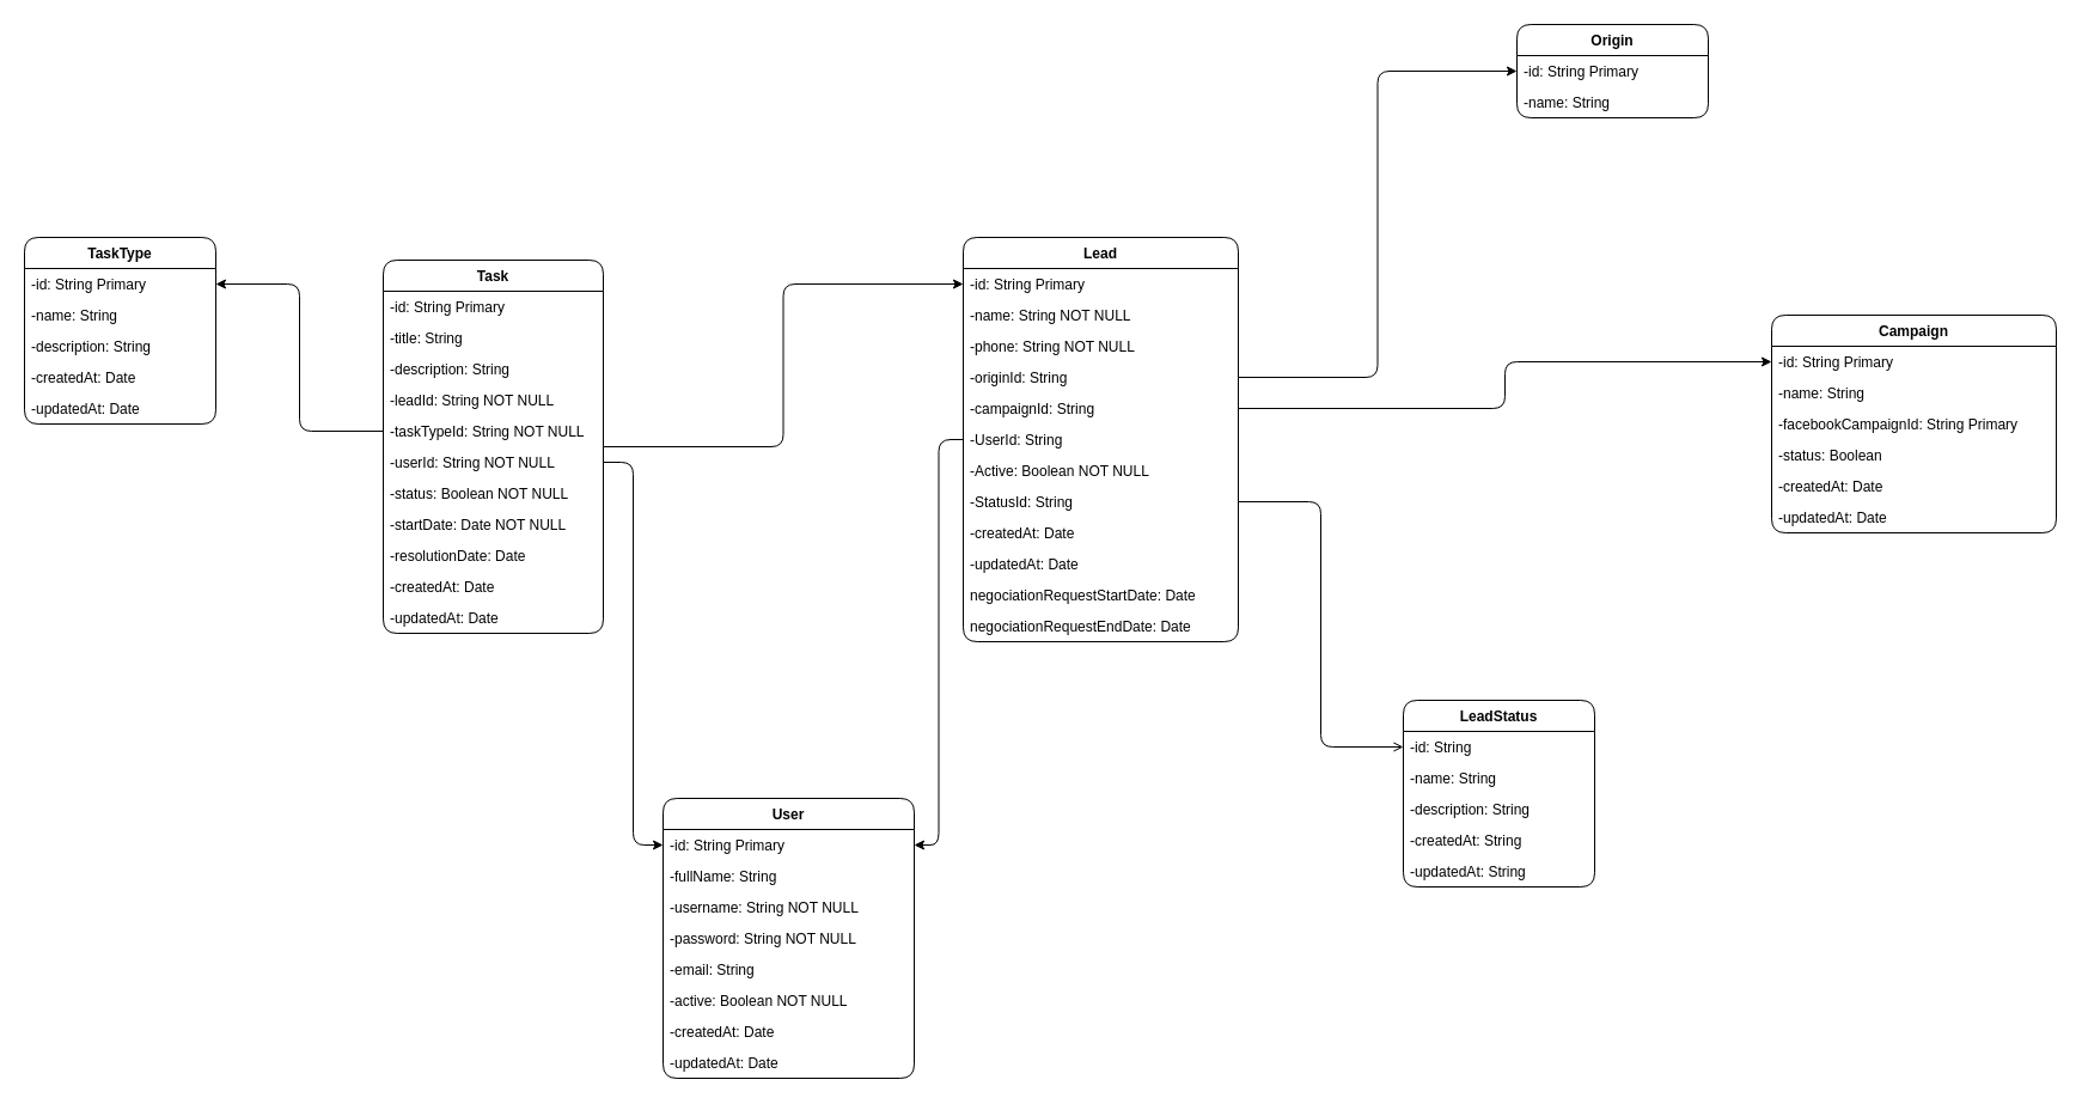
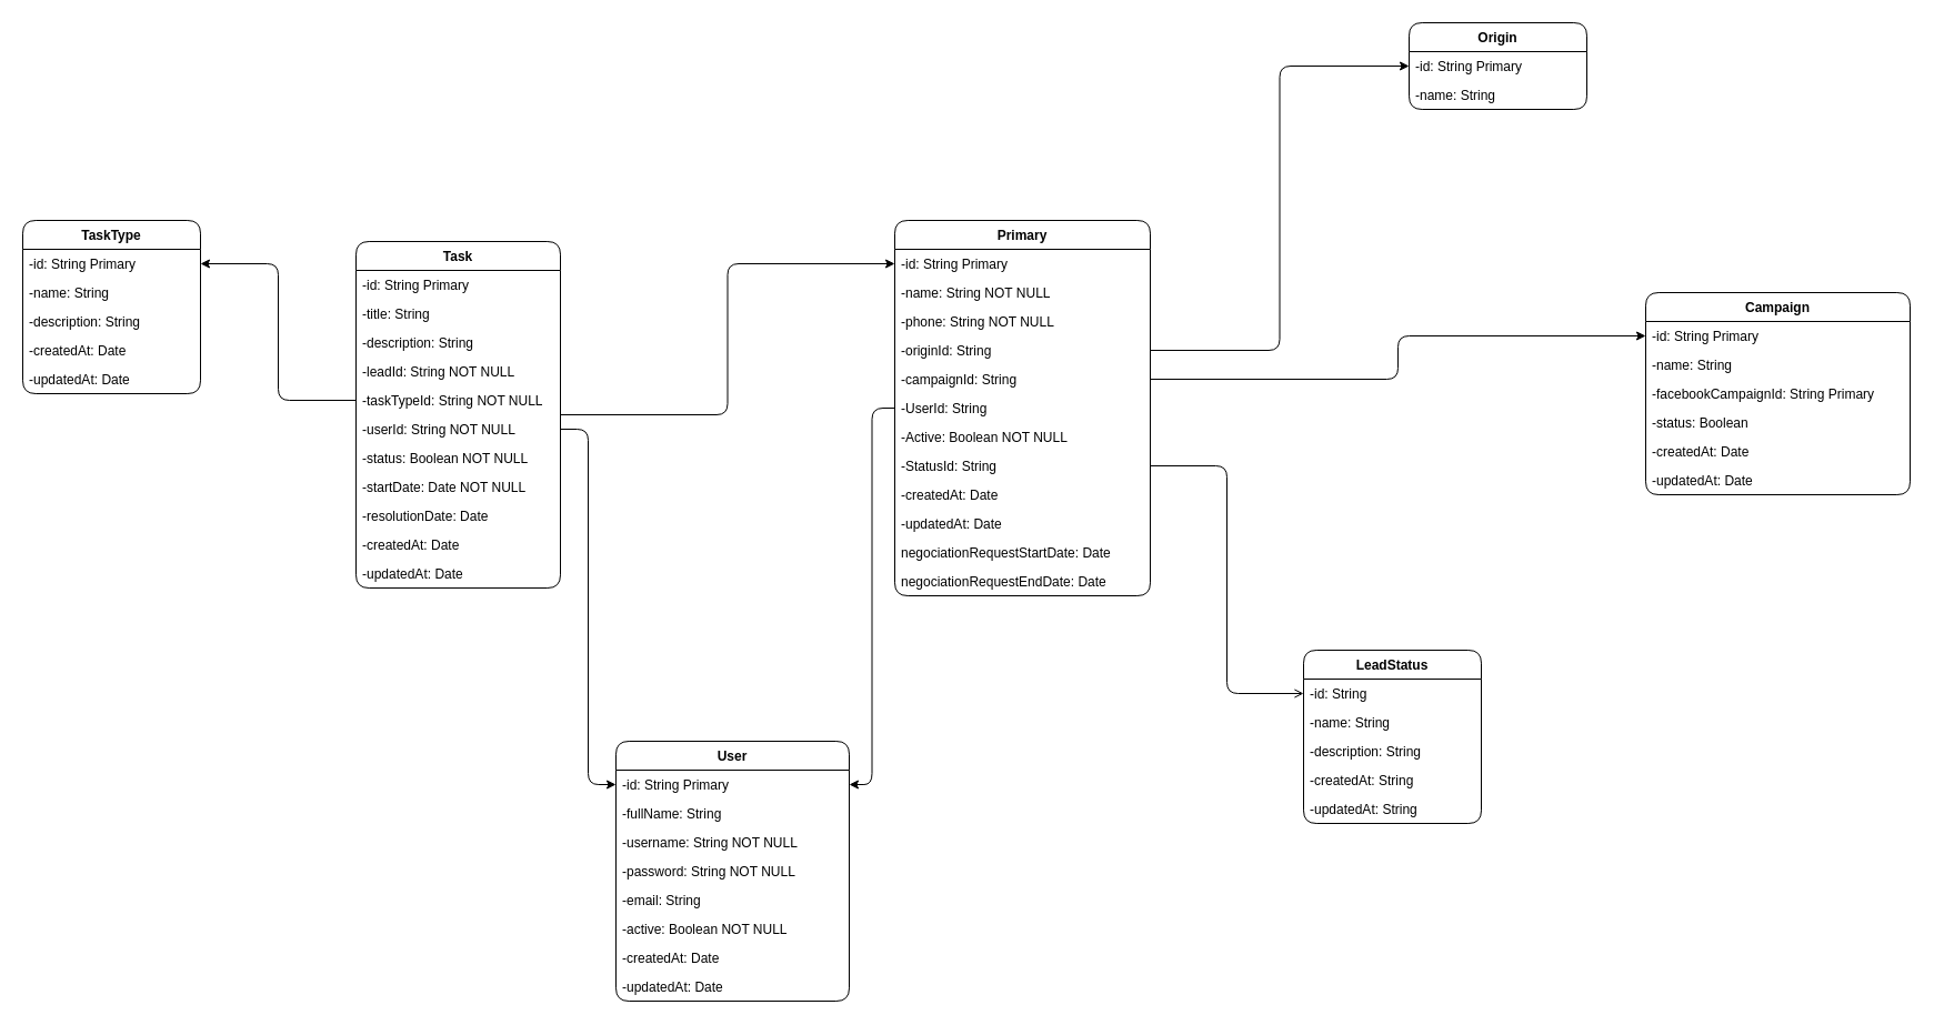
- <mxCell id="9" value="Lead" style="swimlane;fontStyle=1;childLayout=stackLayout;horizontal=1;startSize=26;horizontalStack=0;resizeParent=1;resizeParentMax=0;resizeLast=0;collapsible=1;marginBottom=0;labelBackgroundColor=none;rounded=1;" parent="1" vertex="1"><mxGeometry x="805" y="198" width="230" height="338" as="geometry" /></mxCell>
+ <mxCell id="9" value="Primary" style="swimlane;fontStyle=1;childLayout=stackLayout;horizontal=1;startSize=26;horizontalStack=0;resizeParent=1;resizeParentMax=0;resizeLast=0;collapsible=1;marginBottom=0;labelBackgroundColor=none;rounded=1;" parent="1" vertex="1"><mxGeometry x="805" y="198" width="230" height="338" as="geometry" /></mxCell>
